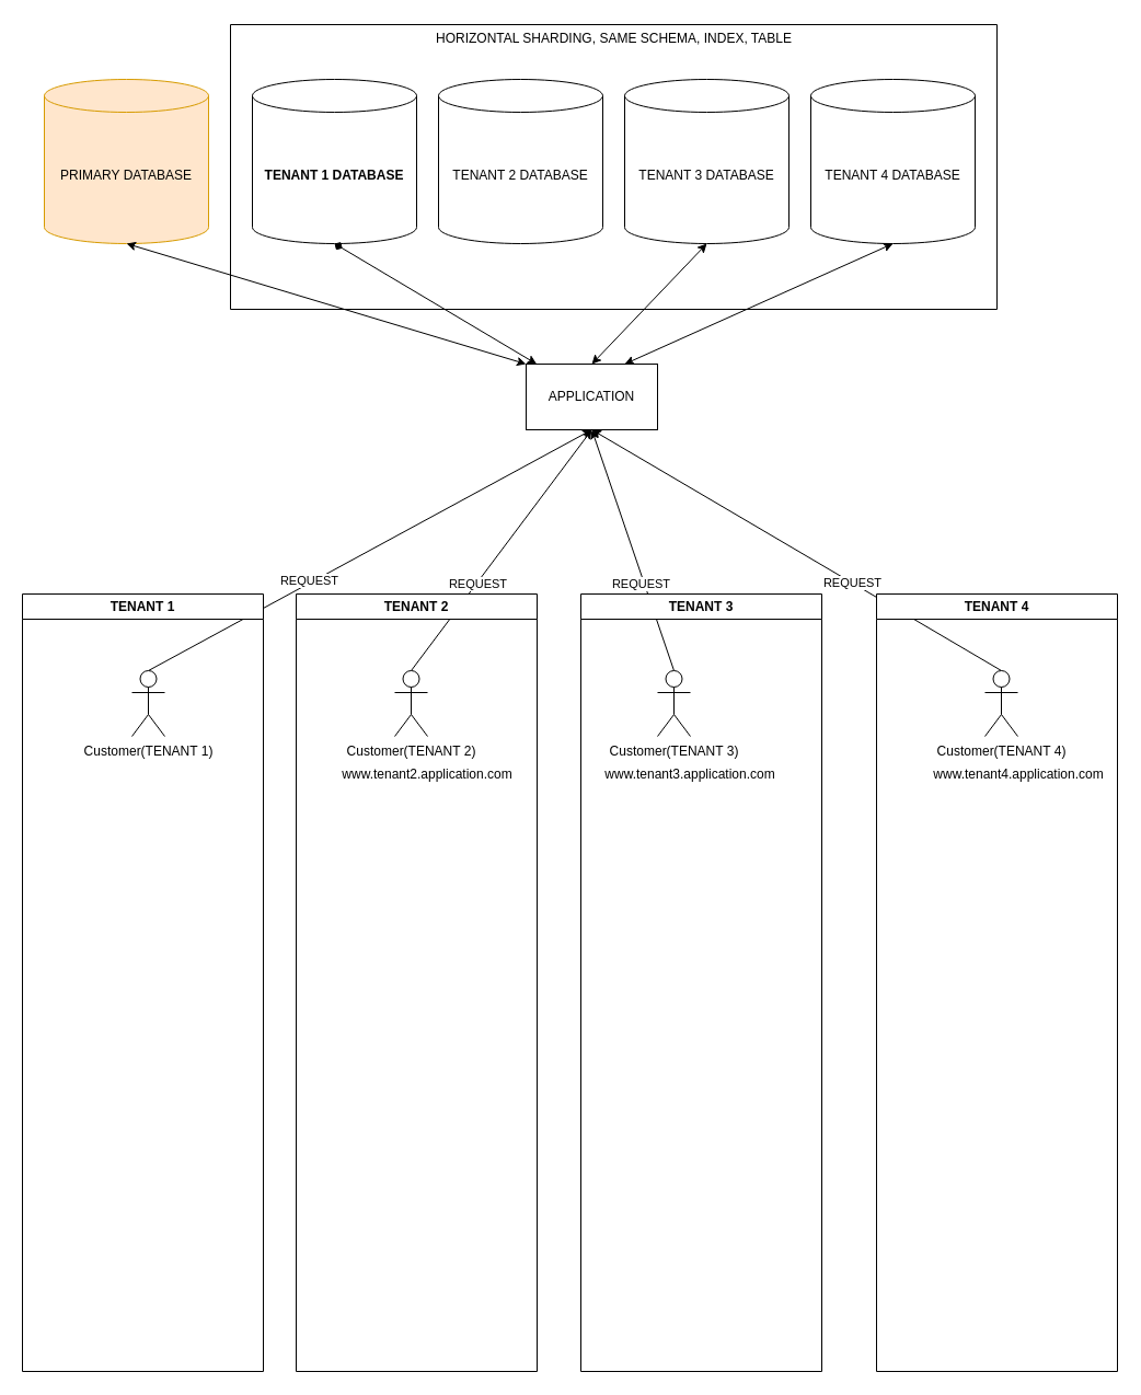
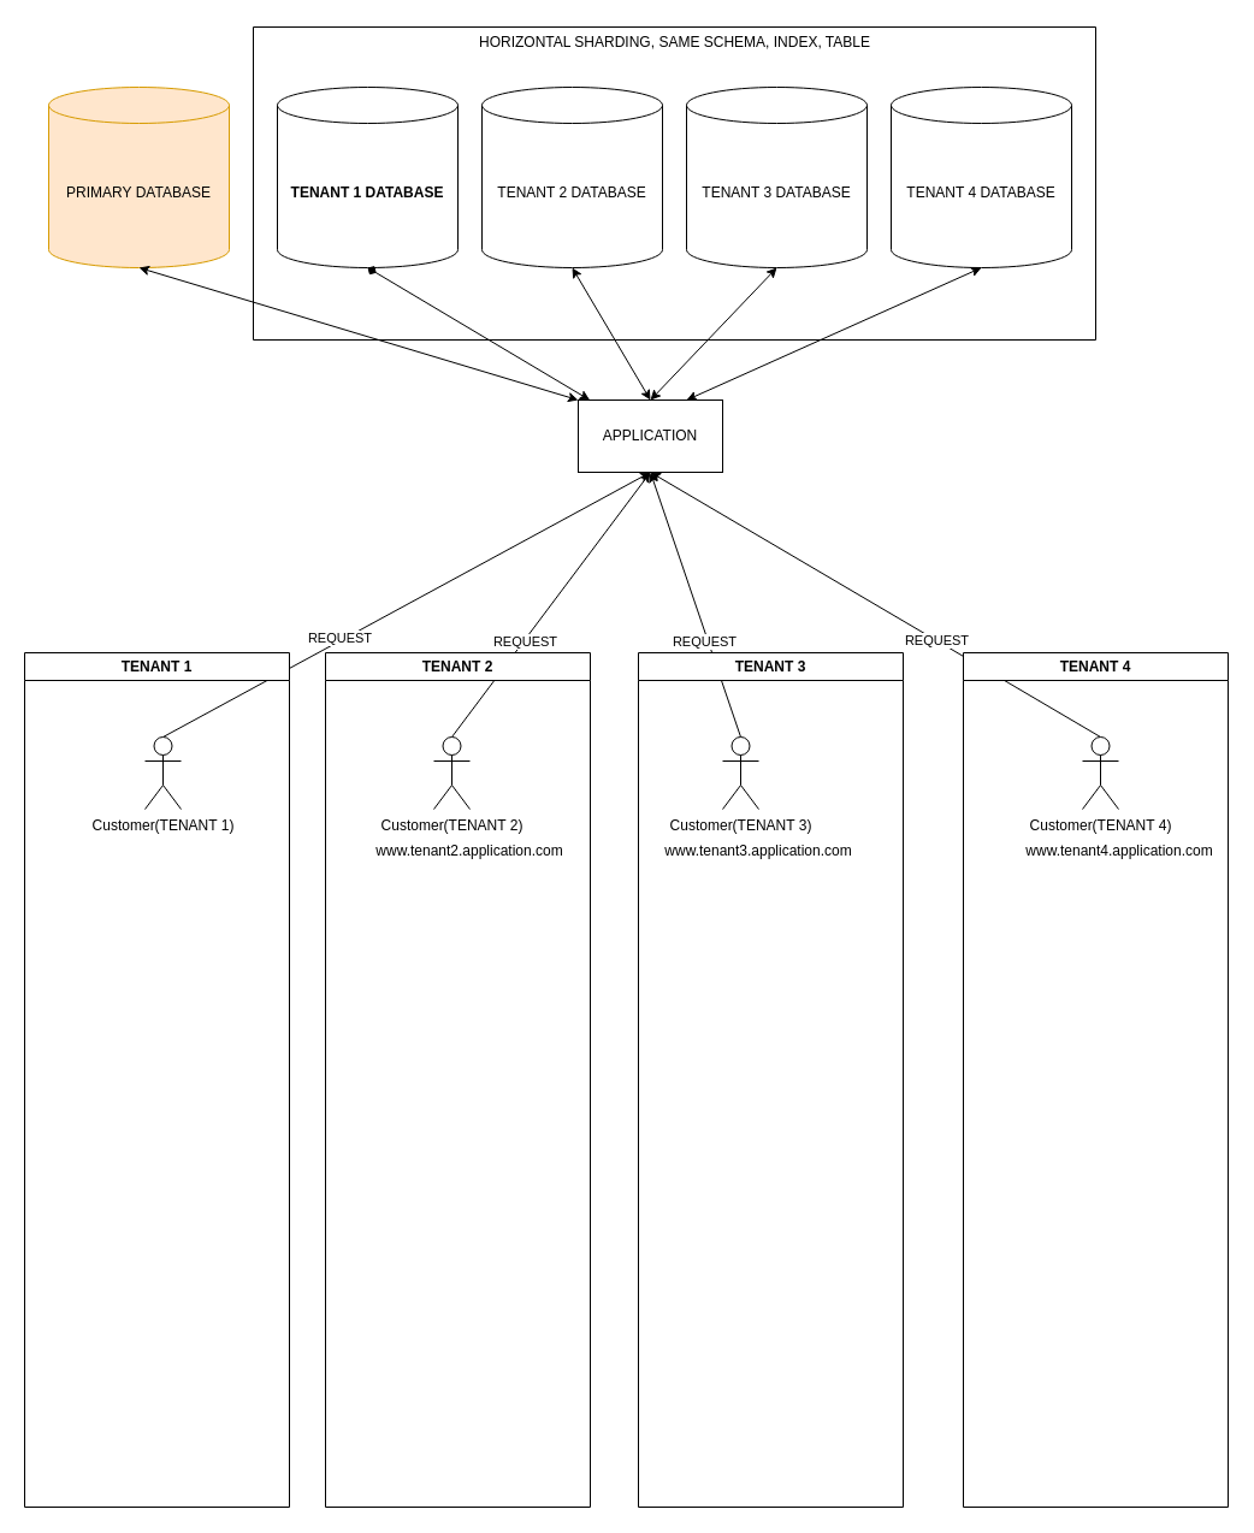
+ <mxCell id="8" value="" style="endArrow=classic;startArrow=classic;html=1;rounded=0;entryX=0.5;entryY=1;entryDx=0;entryDy=0;entryPerimeter=0;exitX=0.5;exitY=0;exitDx=0;exitDy=0;" edge="1" parent="1" source="6" target="3"><mxGeometry width="50" height="50" relative="1" as="geometry"><mxPoint x="540" y="422" as="sourcePoint" /><mxPoint x="590" y="372" as="targetPoint" /></mxGeometry></mxCell>
